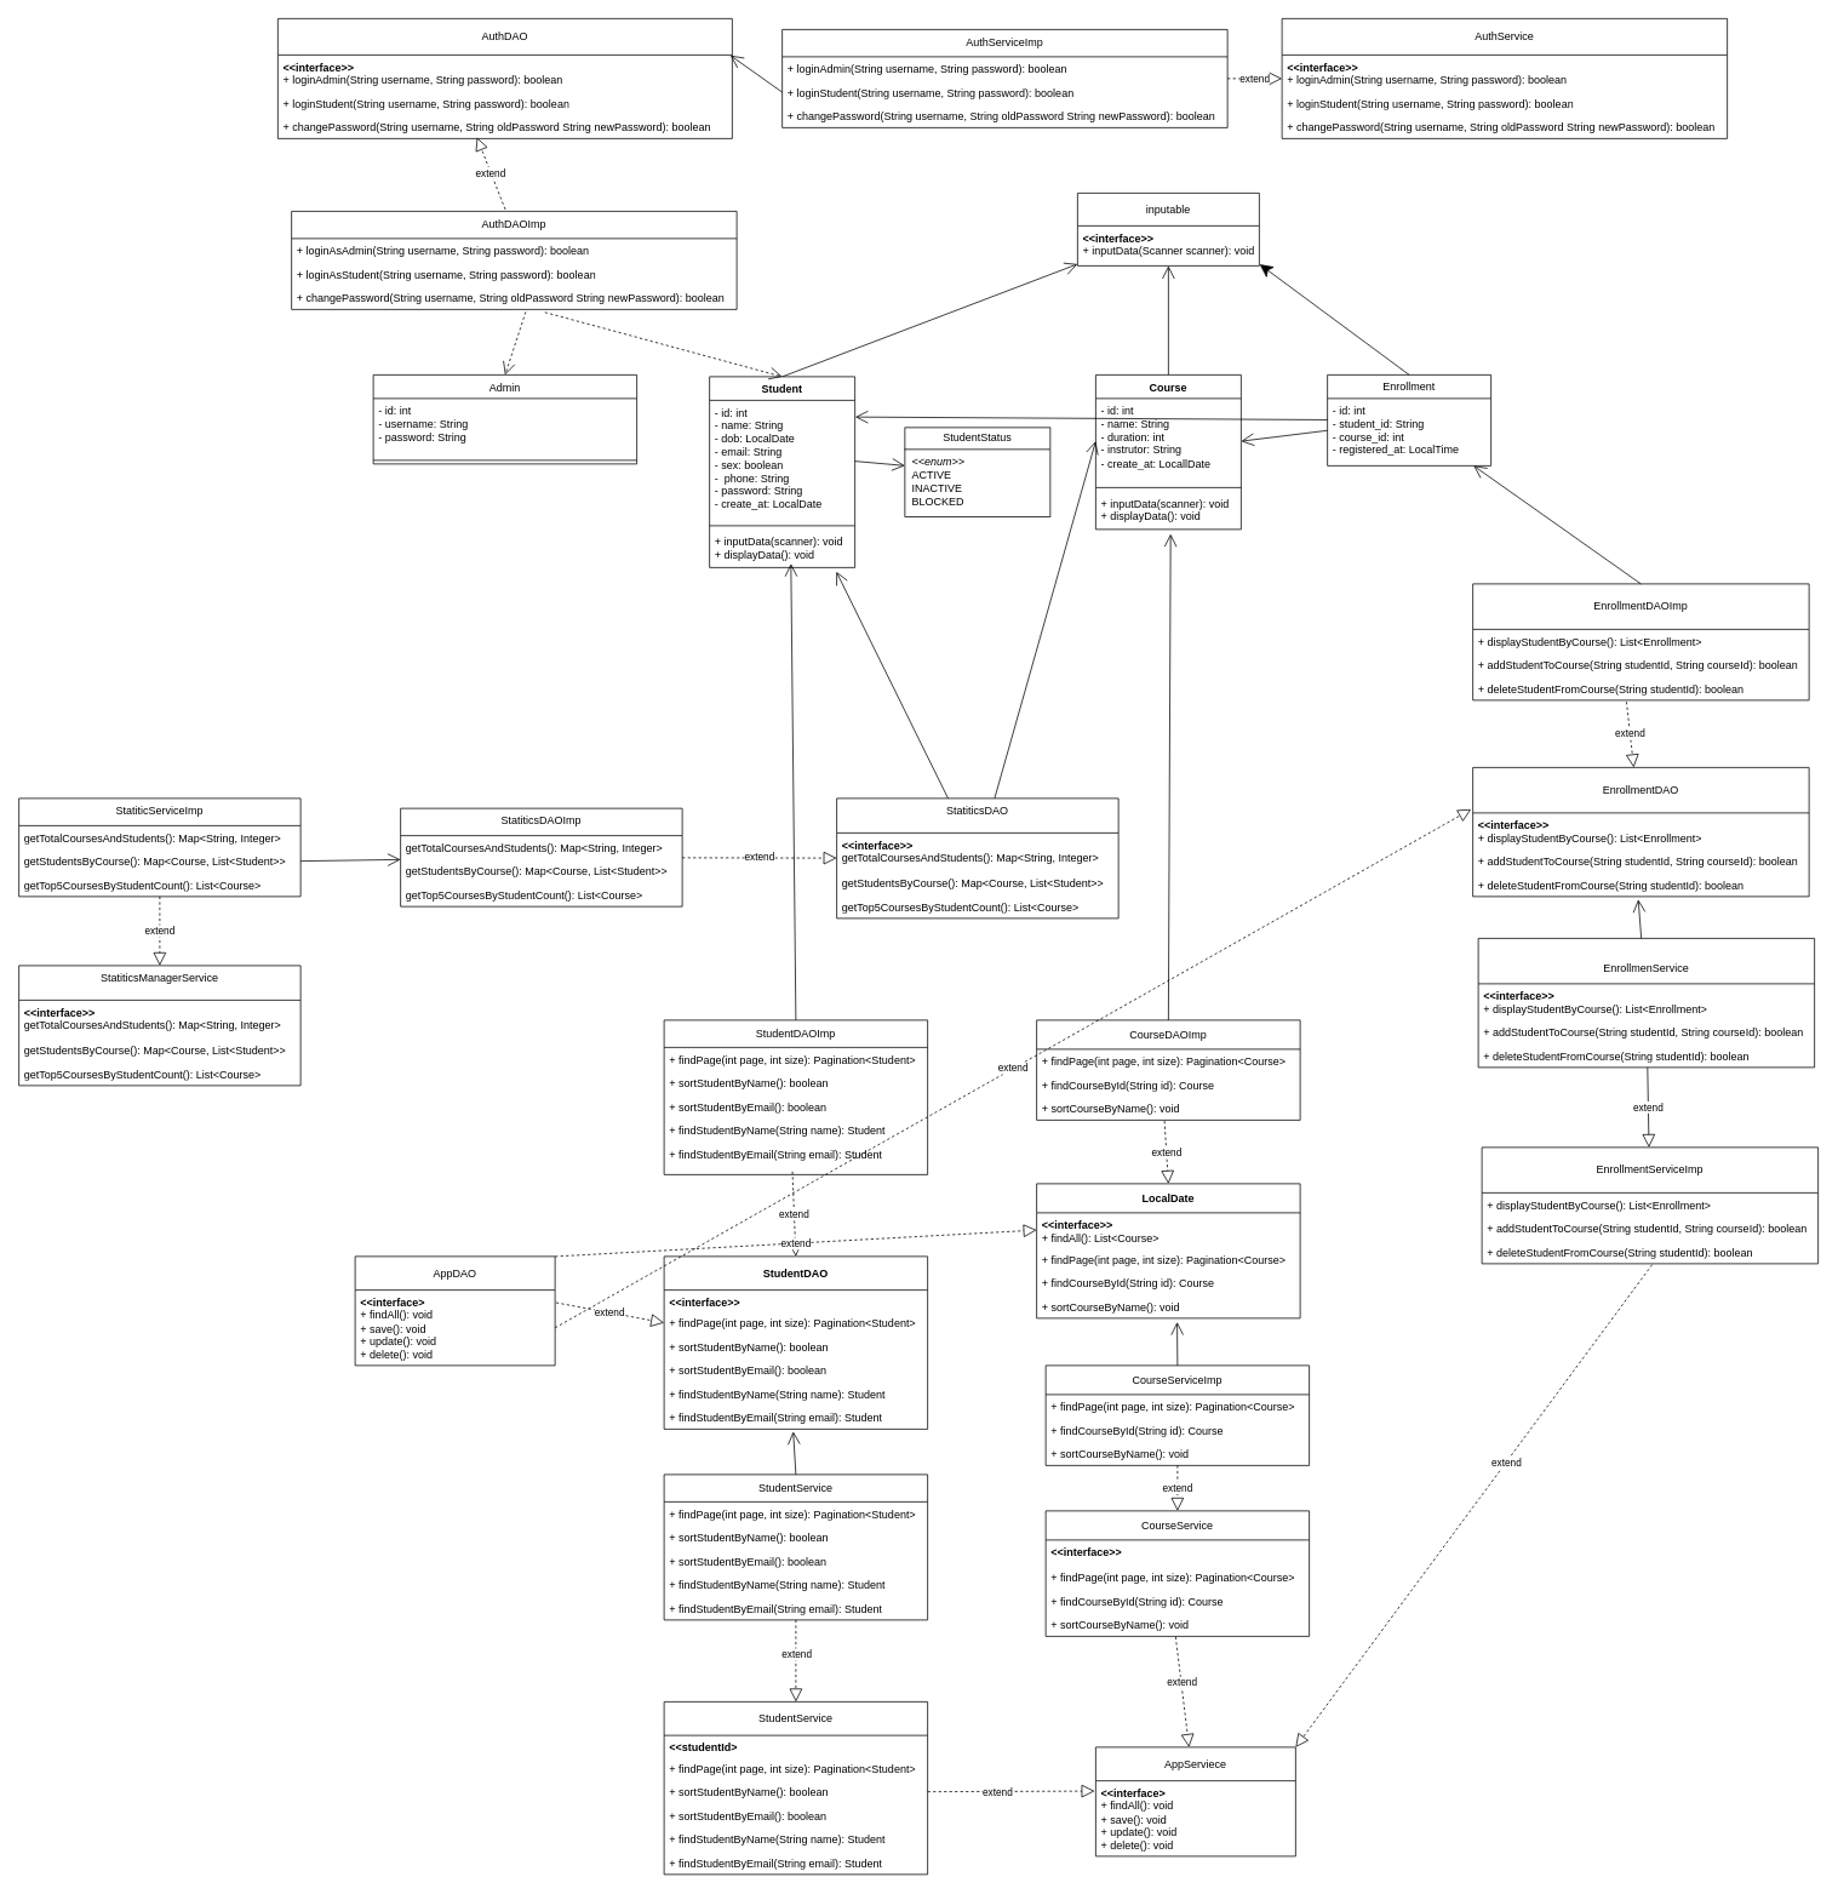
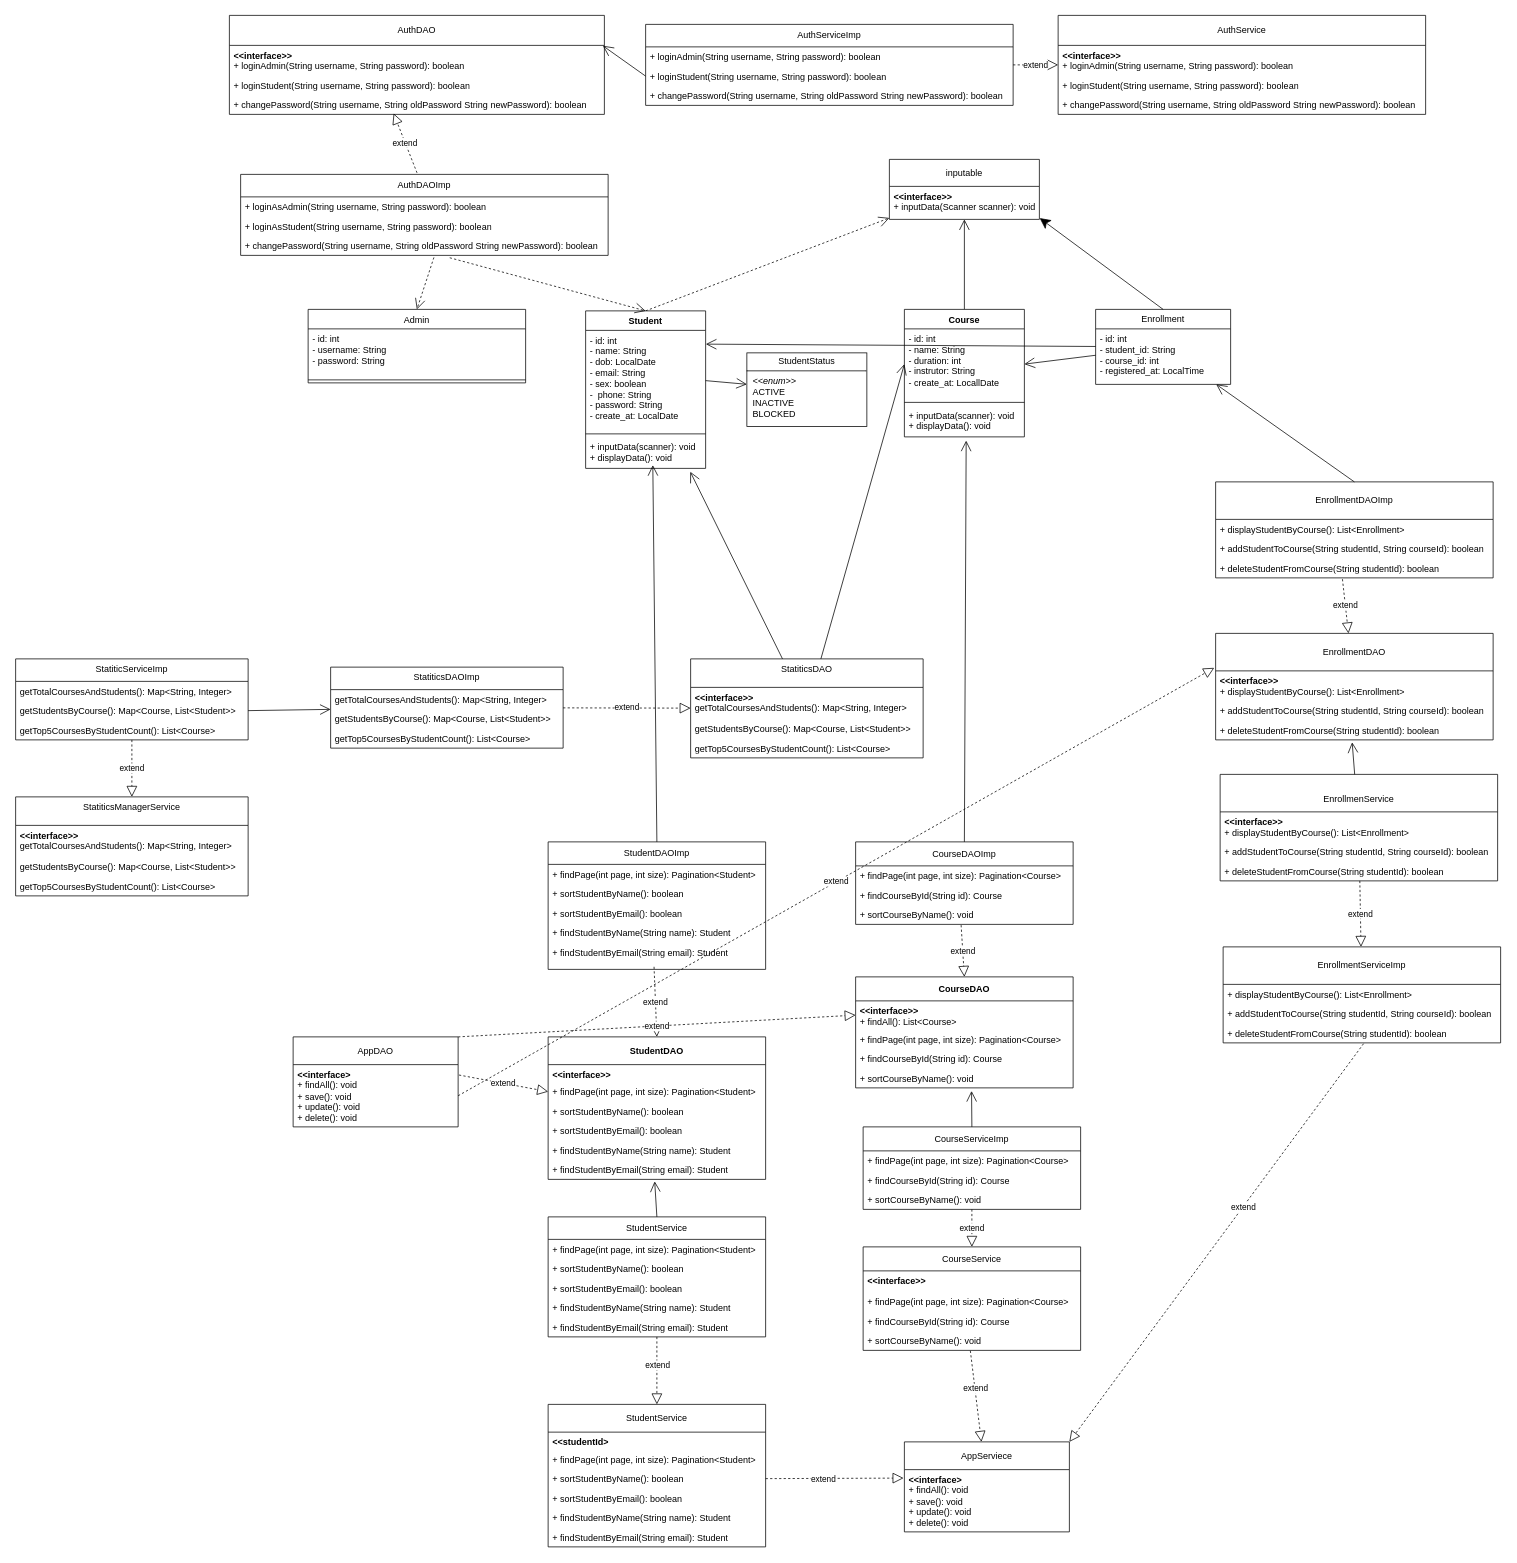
- <mxCell id="12" value="" style="endArrow=open;endFill=1;endSize=12;html=1;rounded=0;exitX=0.5;exitY=0;exitDx=0;exitDy=0;" parent="1" source="126" target="8" edge="1"><mxGeometry width="160" relative="1" as="geometry"><mxPoint x="1040" y="436.97" as="sourcePoint" /><mxPoint x="1250" y="472" as="targetPoint" /></mxGeometry></mxCell>
+ <mxCell id="12" value="" style="endArrow=open;endFill=1;endSize=12;html=1;rounded=0;exitX=0.5;exitY=0;exitDx=0;exitDy=0;dashed=1;" parent="1" source="126" target="8" edge="1"><mxGeometry width="160" relative="1" as="geometry"><mxPoint x="1040" y="436.97" as="sourcePoint" /><mxPoint x="1250" y="472" as="targetPoint" /></mxGeometry></mxCell>
- <mxCell id="99" value="extend" style="endArrow=block;dashed=0;endFill=0;endSize=12;html=1;rounded=0;" parent="1" source="91" target="95" edge="1"><mxGeometry width="160" relative="1" as="geometry"><mxPoint x="1980" y="452" as="sourcePoint" /><mxPoint x="1820" y="452" as="targetPoint" /></mxGeometry></mxCell>
+ <mxCell id="99" value="extend" style="endArrow=block;dashed=1;endFill=0;endSize=12;html=1;rounded=0;" parent="1" source="91" target="95" edge="1"><mxGeometry width="160" relative="1" as="geometry"><mxPoint x="1980" y="452" as="sourcePoint" /><mxPoint x="1820" y="452" as="targetPoint" /></mxGeometry></mxCell>
- <mxCell id="32" value="&lt;div&gt;&lt;b style=&quot;background-color: transparent; color: light-dark(rgb(0, 0, 0), rgb(255, 255, 255));&quot;&gt;LocalDate&lt;/b&gt;&lt;/div&gt;" style="swimlane;fontStyle=0;childLayout=stackLayout;horizontal=1;startSize=32;fillColor=none;horizontalStack=0;resizeParent=1;resizeParentMax=0;resizeLast=0;collapsible=1;marginBottom=0;whiteSpace=wrap;html=1;" parent="1" vertex="1"><mxGeometry x="1140" y="1302" width="290" height="148" as="geometry" /></mxCell>
+ <mxCell id="32" value="&lt;div&gt;&lt;b style=&quot;background-color: transparent; color: light-dark(rgb(0, 0, 0), rgb(255, 255, 255));&quot;&gt;CourseDAO&lt;/b&gt;&lt;/div&gt;" style="swimlane;fontStyle=0;childLayout=stackLayout;horizontal=1;startSize=32;fillColor=none;horizontalStack=0;resizeParent=1;resizeParentMax=0;resizeLast=0;collapsible=1;marginBottom=0;whiteSpace=wrap;html=1;" parent="1" vertex="1"><mxGeometry x="1140" y="1302" width="290" height="148" as="geometry" /></mxCell>
